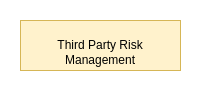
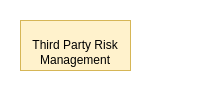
- <mxCell id="2" value="&lt;br&gt;Third Party Risk Management" style="style=rounded=1;whiteSpace=wrap;html=1;fontFamily=Helvetica;fontStyle=0;verticalAlign=middle;spacing=0;arcSize=4;fontSize=12;fillColor=#FFF2CC;strokeColor=#D6B656;spacingLeft=2;spacingRight=2;" vertex="1" parent="1"><mxGeometry x="20" y="20" width="160" height="50" as="geometry" /></mxCell>
+ <mxCell id="2" value="&lt;br&gt;Third Party Risk Management" style="style=rounded=1;whiteSpace=wrap;html=1;fontFamily=Helvetica;fontStyle=0;verticalAlign=middle;spacing=0;arcSize=4;fontSize=12;fillColor=#FFF2CC;strokeColor=#D6B656;spacingLeft=2;spacingRight=2;" vertex="1" parent="1"><mxGeometry x="20" y="20" width="110" height="50" as="geometry" /></mxCell>
